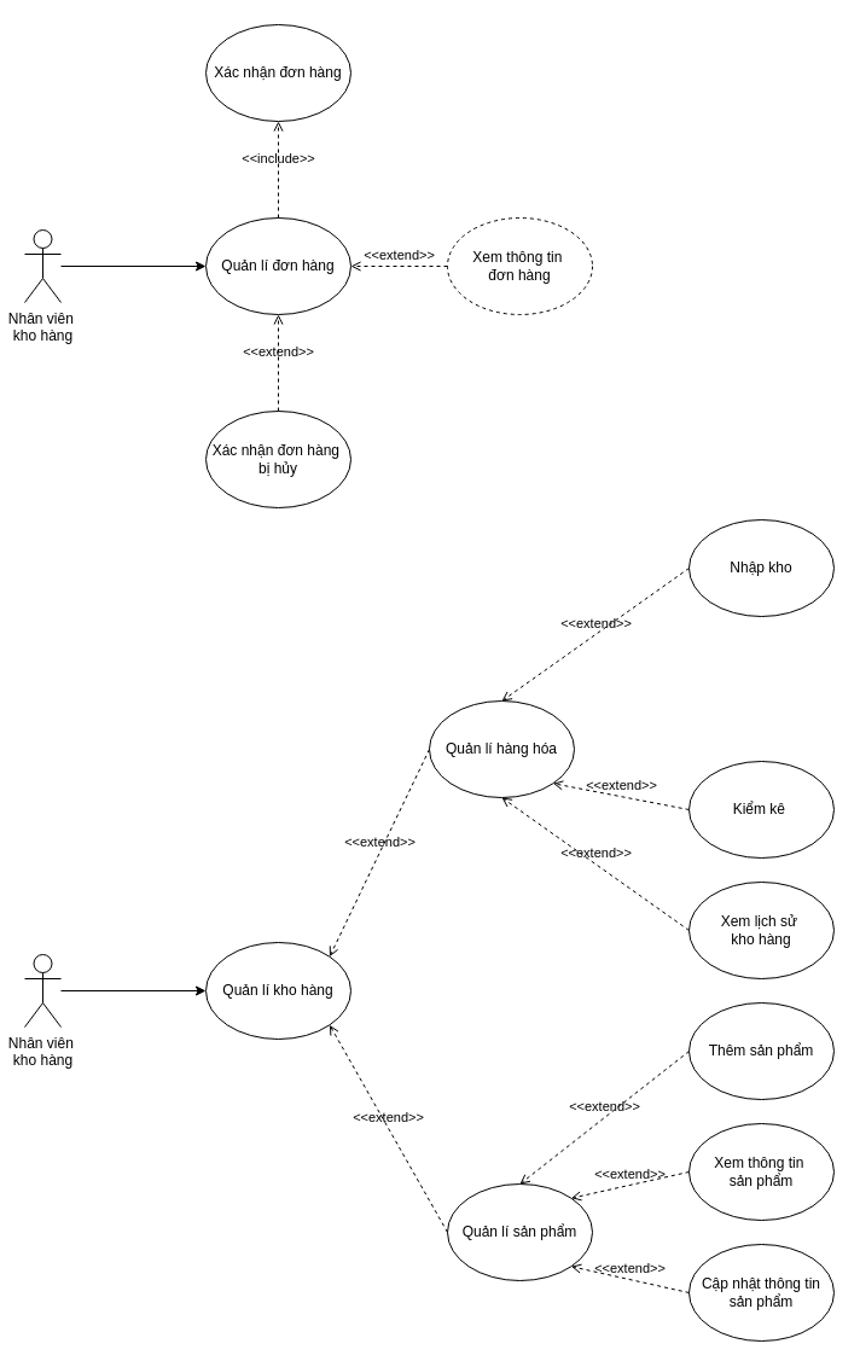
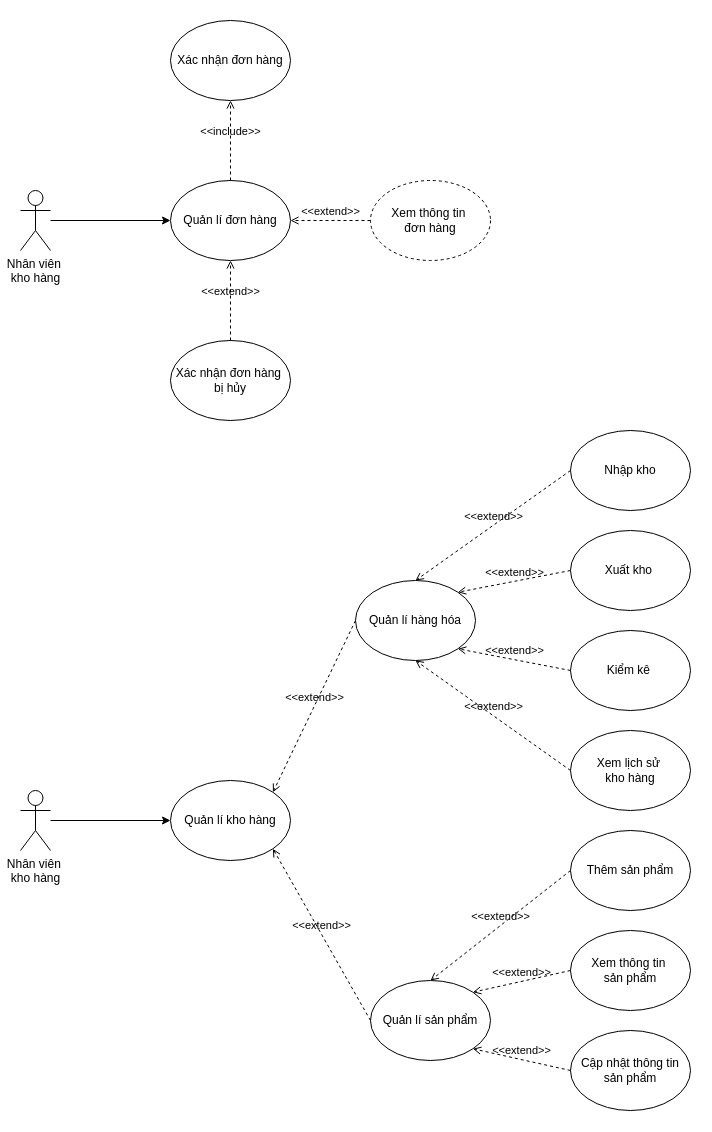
+ <mxCell id="19" value="Xuất kho&amp;nbsp;" style="ellipse;whiteSpace=wrap;html=1;" vertex="1" parent="1"><mxGeometry x="570" y="530" width="120" height="80" as="geometry" /></mxCell>
+ <mxCell id="23" value="&amp;lt;&amp;lt;extend&amp;gt;&amp;gt;" style="html=1;verticalAlign=bottom;labelBackgroundColor=none;endArrow=open;endFill=0;dashed=1;rounded=0;exitX=0;exitY=0.5;exitDx=0;exitDy=0;entryX=1;entryY=0;entryDx=0;entryDy=0;" edge="1" parent="1" source="19" target="14"><mxGeometry width="160" relative="1" as="geometry"><mxPoint x="580" y="480" as="sourcePoint" /><mxPoint x="440" y="590" as="targetPoint" /></mxGeometry></mxCell>
